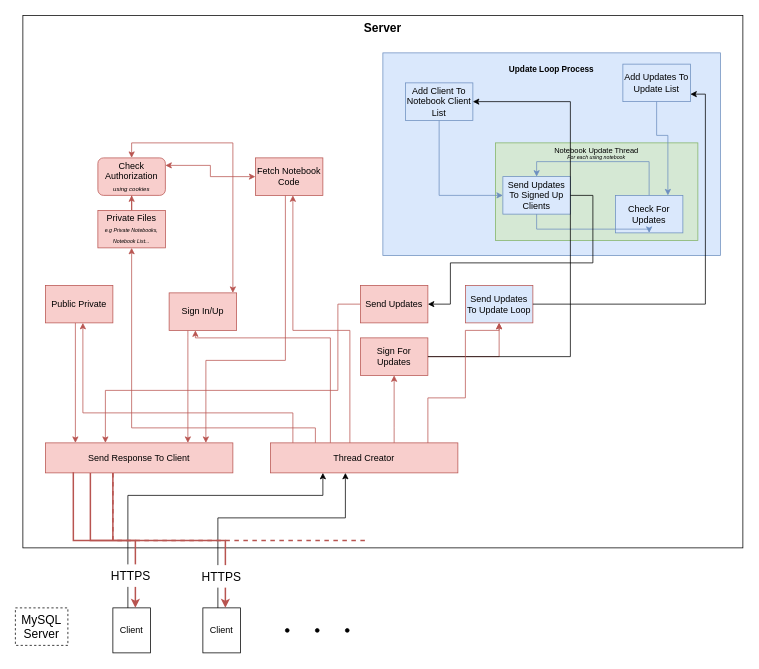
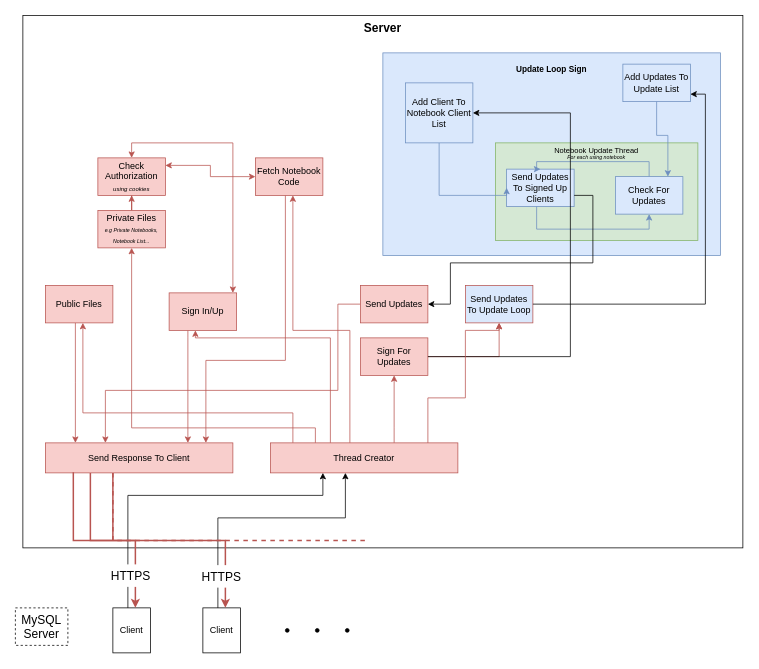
- <mxCell id="23" value="&lt;h2 style=&quot;font-size: 11px;&quot;&gt;Update Loop Process&lt;/h2&gt;" style="whiteSpace=wrap;html=1;strokeColor=#6c8ebf;fillColor=#dae8fc;horizontal=1;verticalAlign=top;fontSize=11;" parent="22" vertex="1"><mxGeometry width="450" height="270" as="geometry" /></mxCell>
+ <mxCell id="23" value="&lt;h2 style=&quot;font-size: 11px;&quot;&gt;Update Loop Sign&lt;/h2&gt;" style="whiteSpace=wrap;html=1;strokeColor=#6c8ebf;fillColor=#dae8fc;horizontal=1;verticalAlign=top;fontSize=11;" parent="22" vertex="1"><mxGeometry width="450" height="270" as="geometry" /></mxCell>
- <mxCell id="33" value="Add Client To Notebook Client List" style="whiteSpace=wrap;html=1;fillColor=#dae8fc;strokeColor=#6c8ebf;" parent="22" vertex="1"><mxGeometry x="30" y="40" width="90" height="50" as="geometry" /></mxCell>
+ <mxCell id="33" value="Add Client To Notebook Client List" style="whiteSpace=wrap;html=1;fillColor=#dae8fc;strokeColor=#6c8ebf;" parent="22" vertex="1"><mxGeometry x="30" y="40" width="90" height="80" as="geometry" /></mxCell>
- <mxCell id="21" value="Check Authorization&lt;br&gt;&lt;font style=&quot;font-size: 8px&quot;&gt;&lt;i&gt;using cookies&lt;/i&gt;&lt;/font&gt;" style="whiteSpace=wrap;html=1;strokeColor=#b85450;fillColor=#f8cecc;rounded=1;" parent="1" vertex="1"><mxGeometry x="130" y="210" width="90" height="50" as="geometry" /></mxCell>
+ <mxCell id="21" value="Check Authorization&lt;br&gt;&lt;font style=&quot;font-size: 8px&quot;&gt;&lt;i&gt;using cookies&lt;/i&gt;&lt;/font&gt;" style="whiteSpace=wrap;html=1;strokeColor=#b85450;fillColor=#f8cecc;" parent="1" vertex="1"><mxGeometry x="130" y="210" width="90" height="50" as="geometry" /></mxCell>
- <mxCell id="27" value="Send Updates To Signed Up Clients" style="whiteSpace=wrap;html=1;fillColor=#dae8fc;strokeColor=#6c8ebf;" parent="25" vertex="1"><mxGeometry x="10" y="45" width="90" height="50" as="geometry" /></mxCell>
+ <mxCell id="27" value="Send Updates To Signed Up Clients" style="whiteSpace=wrap;html=1;fillColor=#dae8fc;strokeColor=#6c8ebf;" parent="25" vertex="1"><mxGeometry x="15" y="35" width="90" height="50" as="geometry" /></mxCell>
- <mxCell id="29" value="Check For Updates" style="whiteSpace=wrap;html=1;fillColor=#dae8fc;strokeColor=#6c8ebf;" parent="25" vertex="1"><mxGeometry x="160" y="70" width="90" height="50" as="geometry" /></mxCell>
+ <mxCell id="29" value="Check For Updates" style="whiteSpace=wrap;html=1;fillColor=#dae8fc;strokeColor=#6c8ebf;" parent="25" vertex="1"><mxGeometry x="160" y="45" width="90" height="50" as="geometry" /></mxCell>
- <mxCell id="5" value="Public Private" style="whiteSpace=wrap;html=1;fillColor=#f8cecc;strokeColor=#b85450;" parent="1" vertex="1"><mxGeometry x="60" y="380" width="90" height="50" as="geometry" /></mxCell>
+ <mxCell id="5" value="Public Files" style="whiteSpace=wrap;html=1;fillColor=#f8cecc;strokeColor=#b85450;" parent="1" vertex="1"><mxGeometry x="60" y="380" width="90" height="50" as="geometry" /></mxCell>
